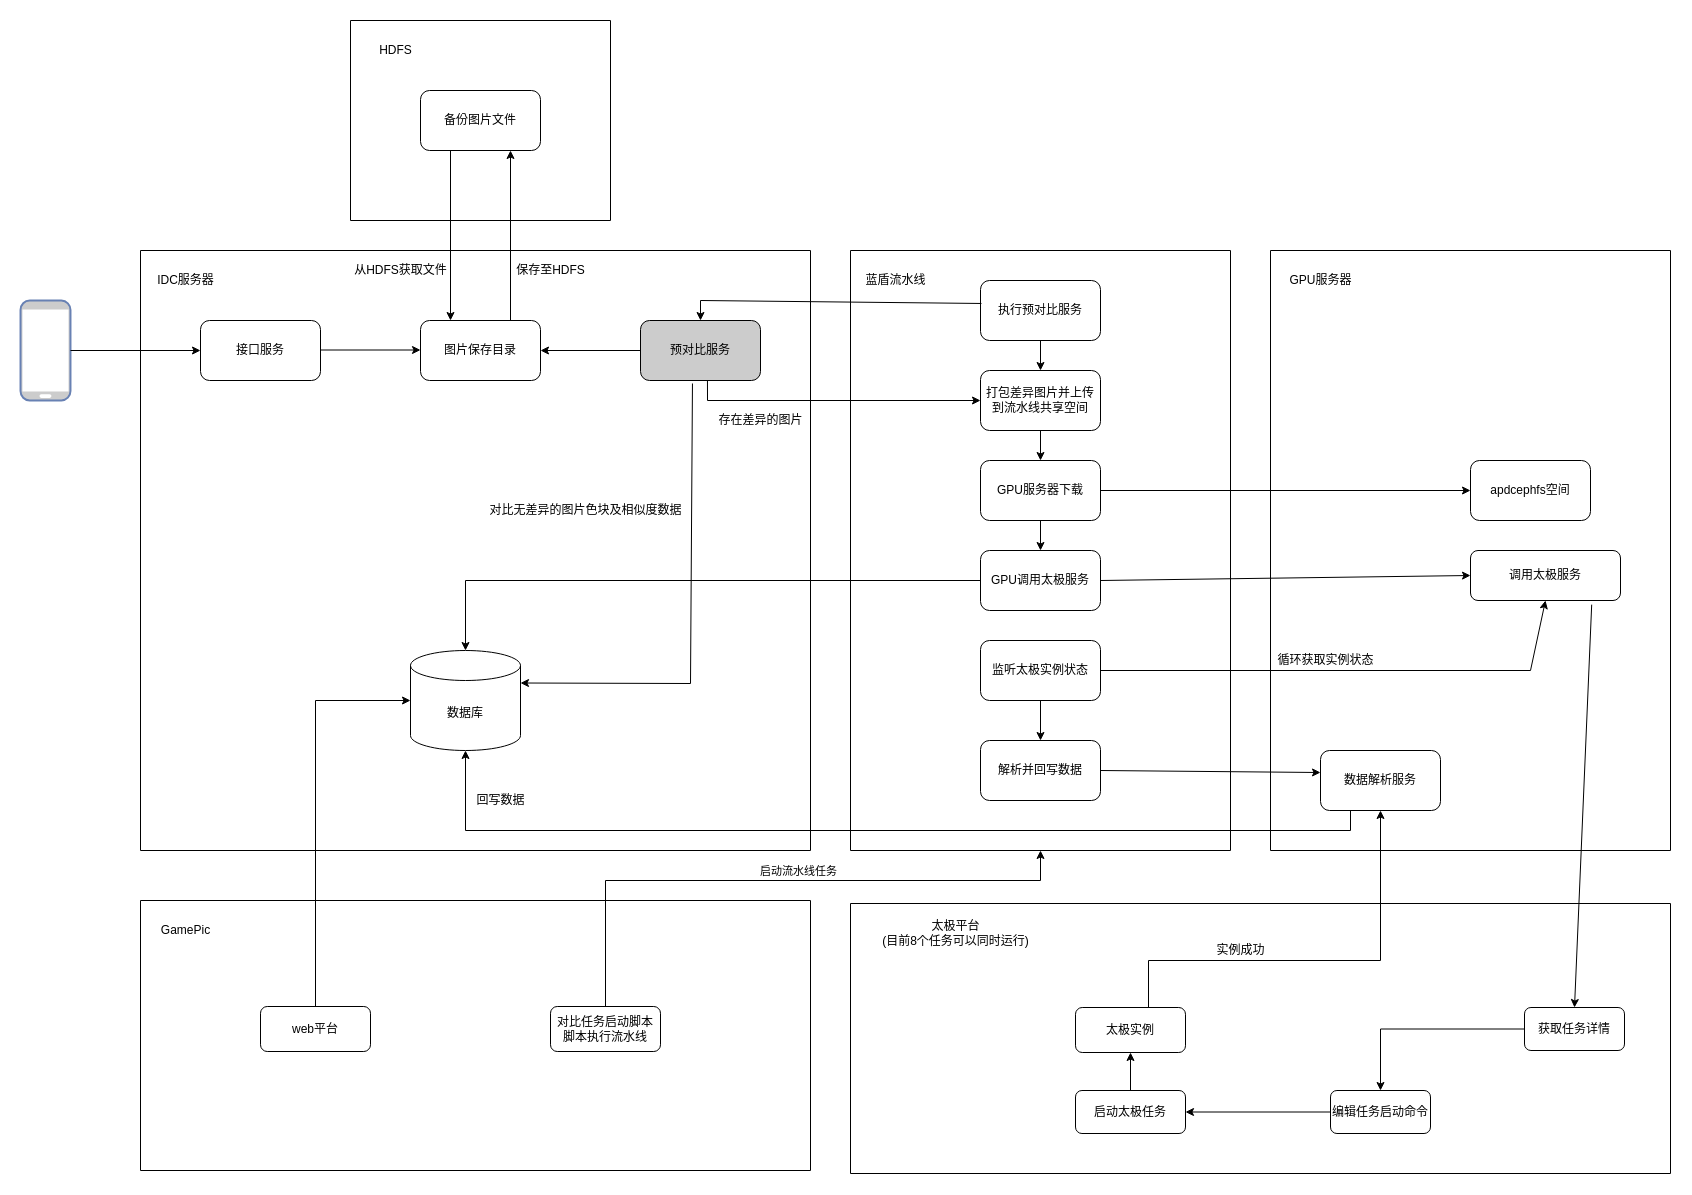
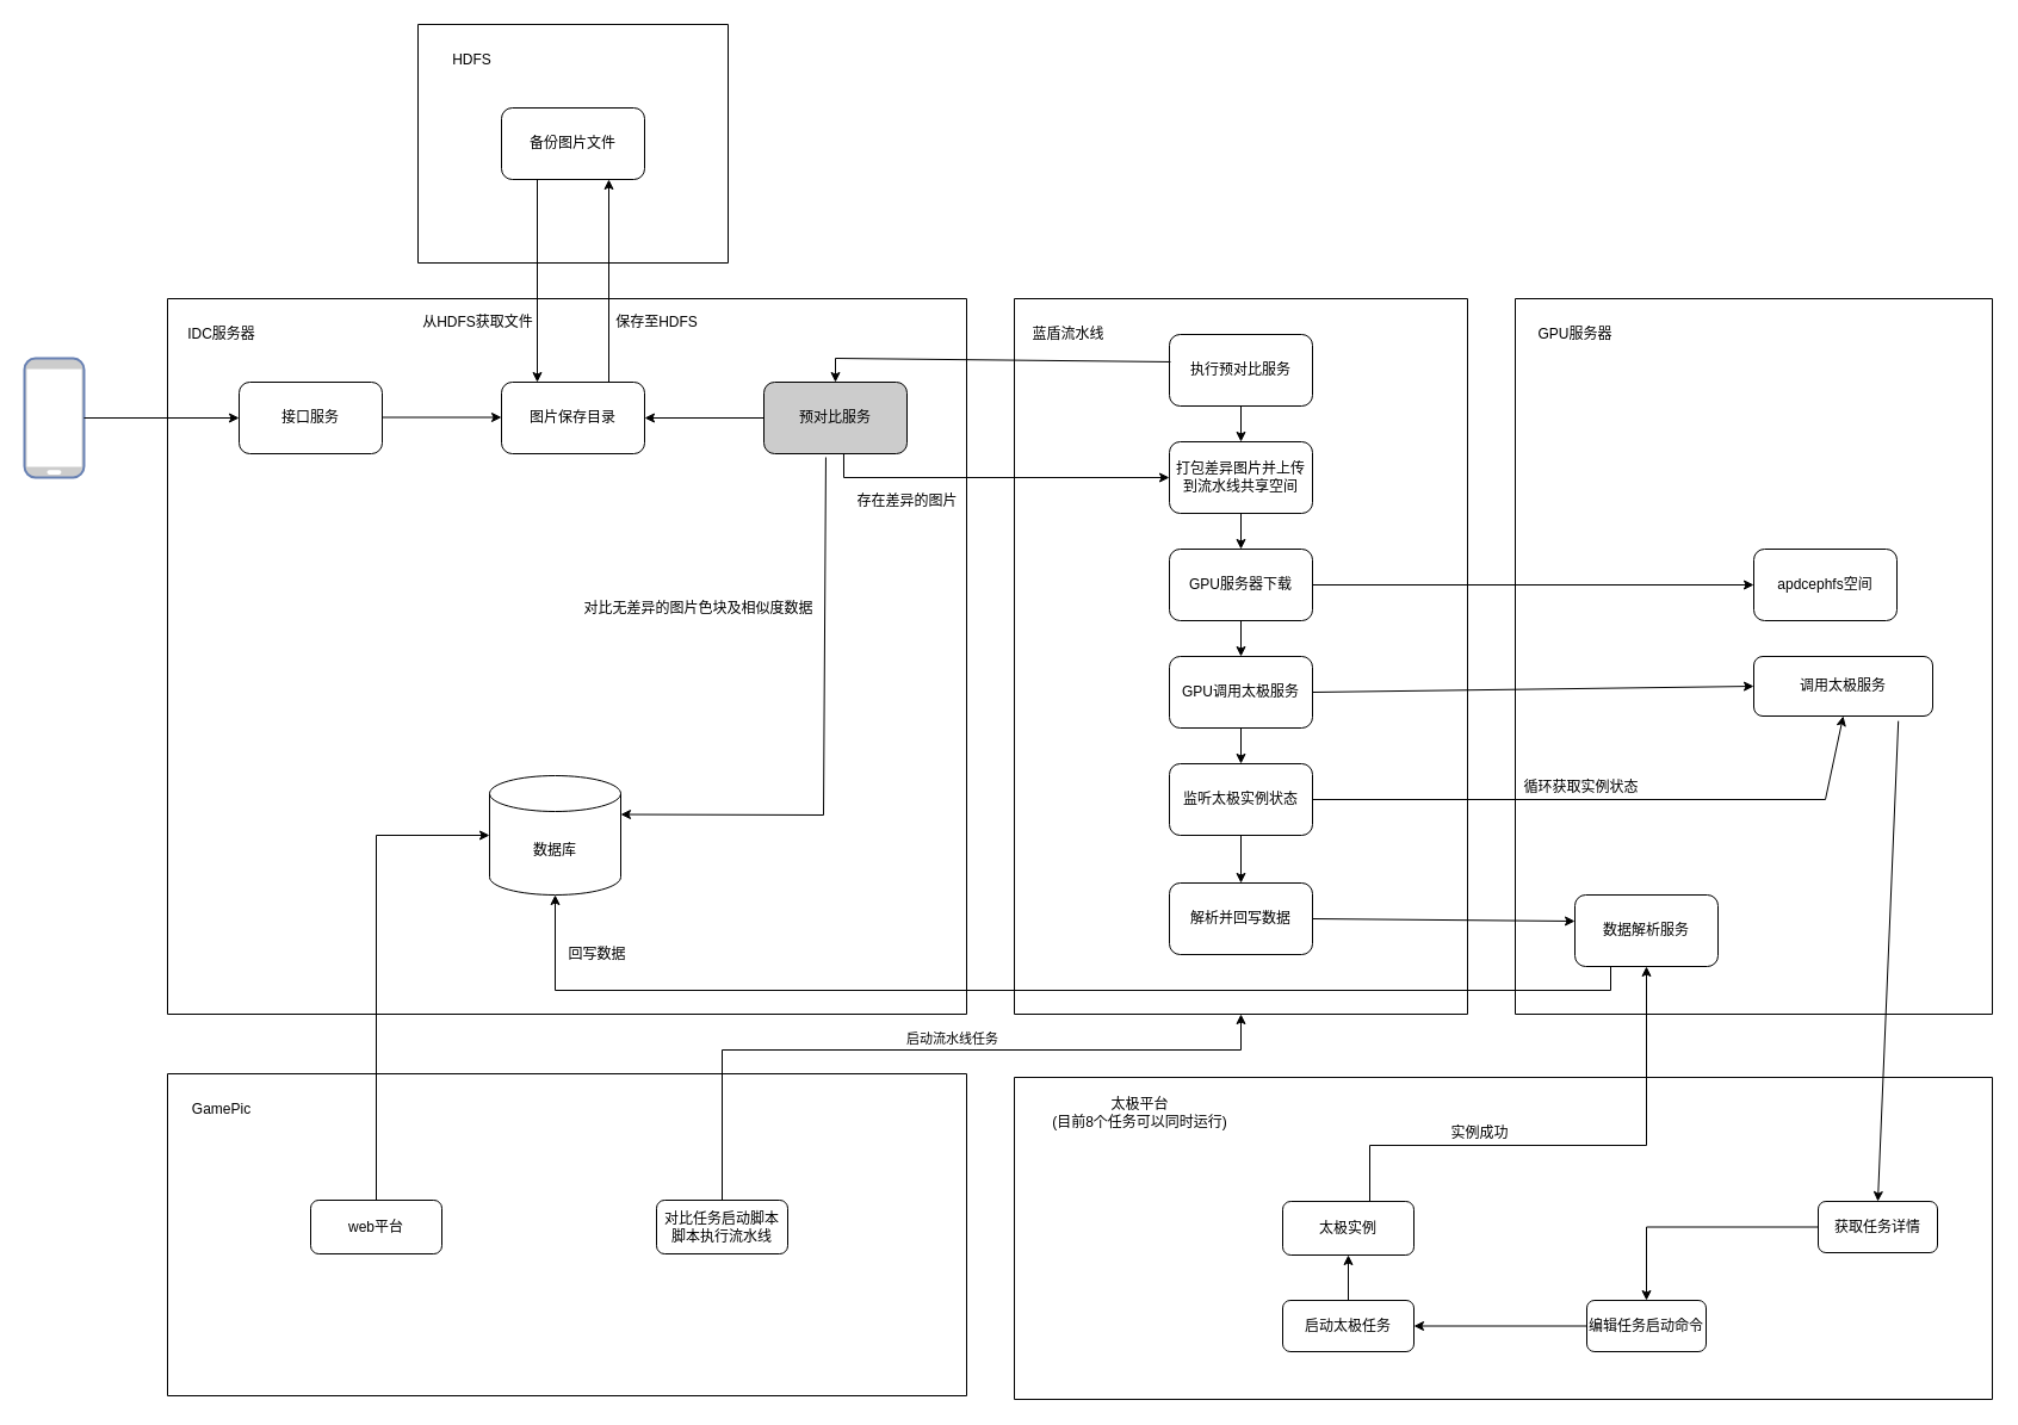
- <mxCell id="36" value="" style="edgeStyle=orthogonalEdgeStyle;rounded=0;orthogonalLoop=1;jettySize=auto;html=1;" edge="1" parent="28" source="37" target="12"><mxGeometry relative="1" as="geometry" /></mxCell>
+ <mxCell id="36" value="" style="edgeStyle=orthogonalEdgeStyle;rounded=0;orthogonalLoop=1;jettySize=auto;html=1;" edge="1" parent="28" source="37" target="39"><mxGeometry relative="1" as="geometry" /></mxCell>
